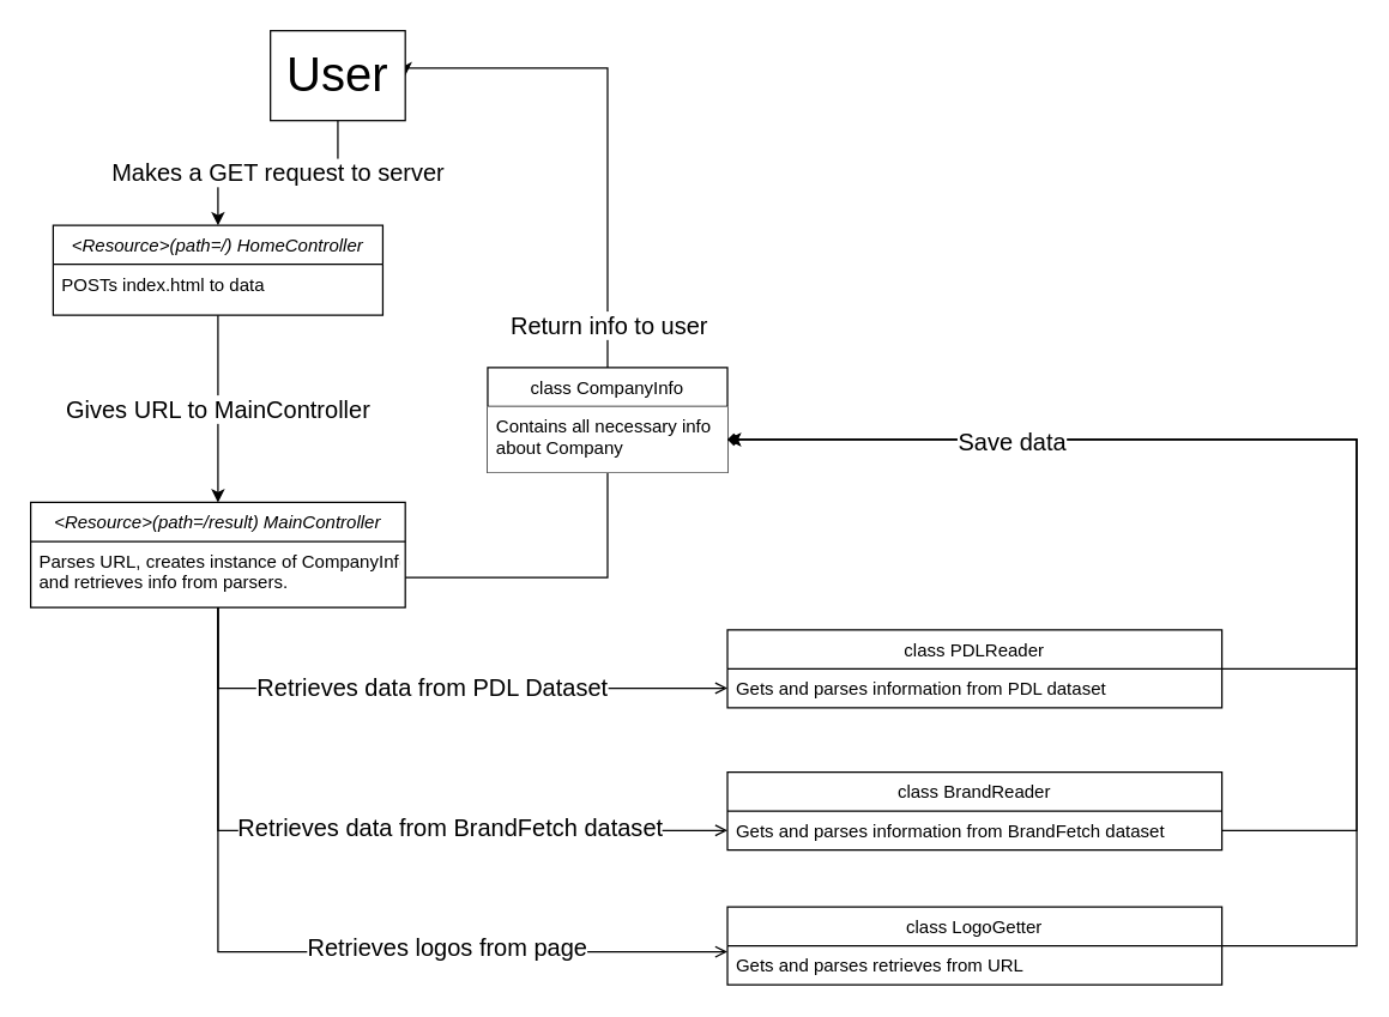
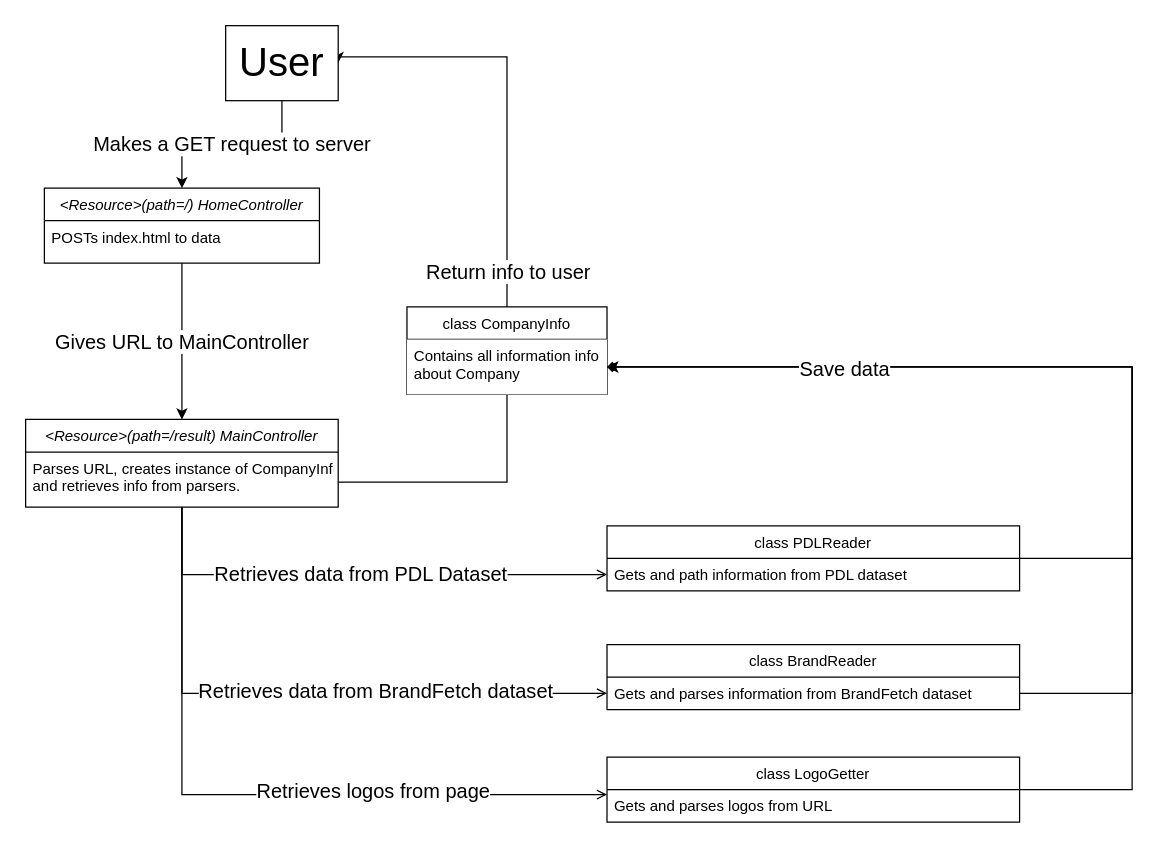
- <mxCell id="16" value="Contains all necessary info &#10;about Company&#10;" style="text;align=left;verticalAlign=top;spacingLeft=4;spacingRight=4;overflow=hidden;rotatable=0;points=[[0,0.5],[1,0.5]];portConstraint=eastwest;fillColor=#FFFFFF;" parent="15" vertex="1"><mxGeometry y="26" width="160" height="44" as="geometry" /></mxCell>
+ <mxCell id="16" value="Contains all information info &#10;about Company&#10;" style="text;align=left;verticalAlign=top;spacingLeft=4;spacingRight=4;overflow=hidden;rotatable=0;points=[[0,0.5],[1,0.5]];portConstraint=eastwest;fillColor=#FFFFFF;" parent="15" vertex="1"><mxGeometry y="26" width="160" height="44" as="geometry" /></mxCell>
- <mxCell id="14" value="Gets and parses information from PDL dataset" style="text;align=left;verticalAlign=top;spacingLeft=4;spacingRight=4;overflow=hidden;rotatable=0;points=[[0,0.5],[1,0.5]];portConstraint=eastwest;" parent="13" vertex="1"><mxGeometry y="26" width="330" height="26" as="geometry" /></mxCell>
+ <mxCell id="14" value="Gets and path information from PDL dataset" style="text;align=left;verticalAlign=top;spacingLeft=4;spacingRight=4;overflow=hidden;rotatable=0;points=[[0,0.5],[1,0.5]];portConstraint=eastwest;" parent="13" vertex="1"><mxGeometry y="26" width="330" height="26" as="geometry" /></mxCell>
- <mxCell id="11" value="Gets and parses retrieves from URL" style="text;align=left;verticalAlign=top;spacingLeft=4;spacingRight=4;overflow=hidden;rotatable=0;points=[[0,0.5],[1,0.5]];portConstraint=eastwest;" parent="10" vertex="1"><mxGeometry y="26" width="330" height="26" as="geometry" /></mxCell>
+ <mxCell id="11" value="Gets and parses logos from URL" style="text;align=left;verticalAlign=top;spacingLeft=4;spacingRight=4;overflow=hidden;rotatable=0;points=[[0,0.5],[1,0.5]];portConstraint=eastwest;" parent="10" vertex="1"><mxGeometry y="26" width="330" height="26" as="geometry" /></mxCell>
